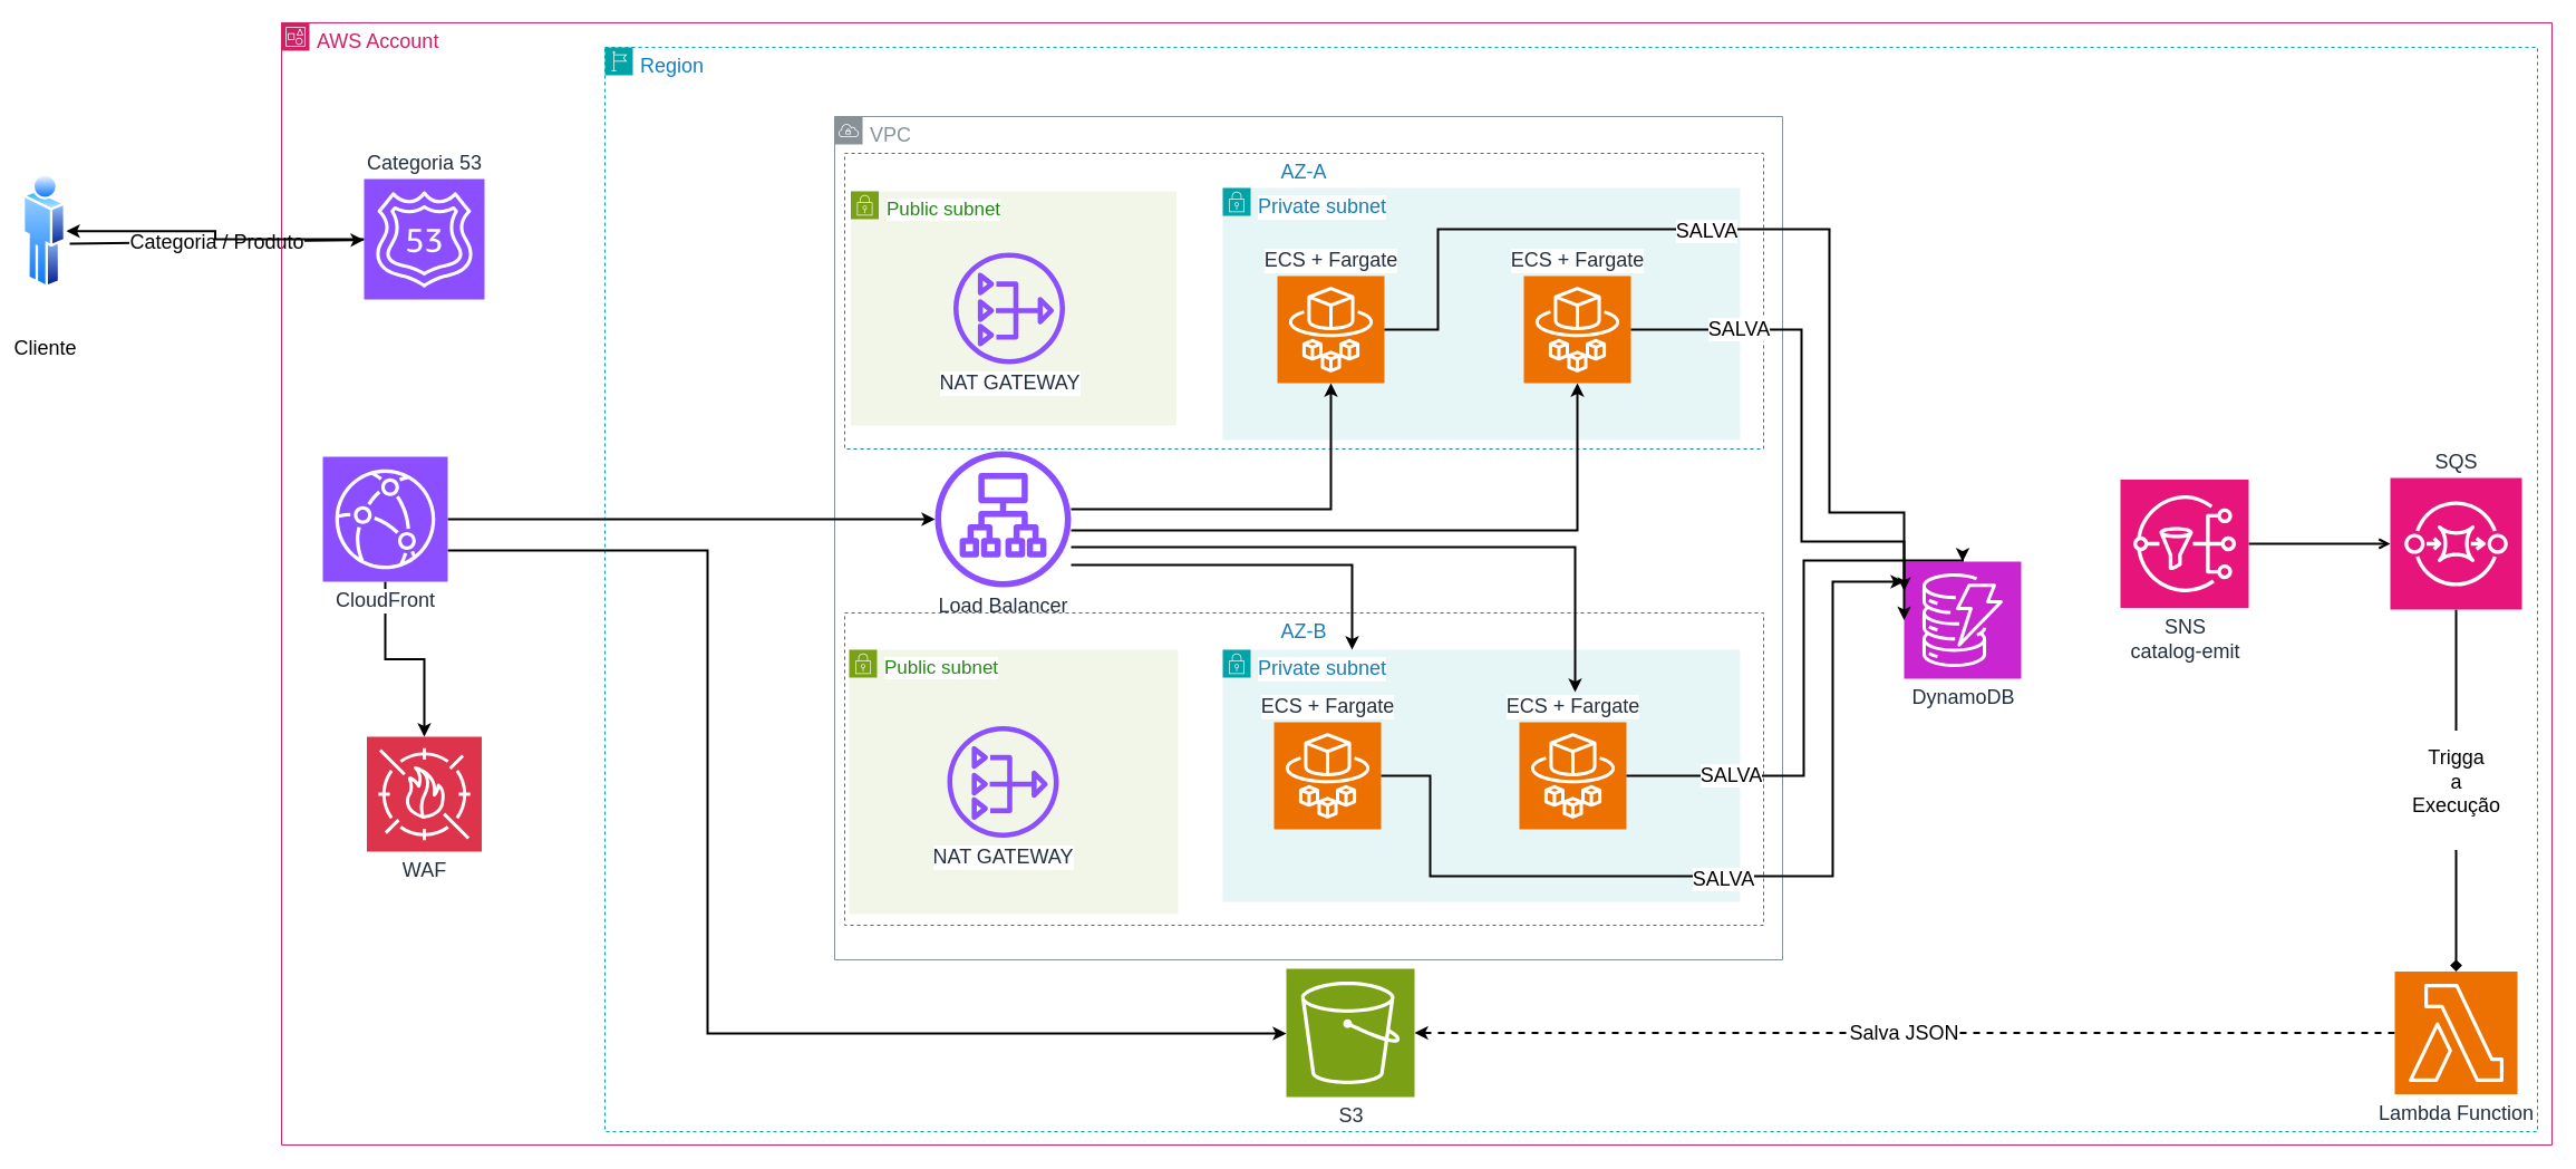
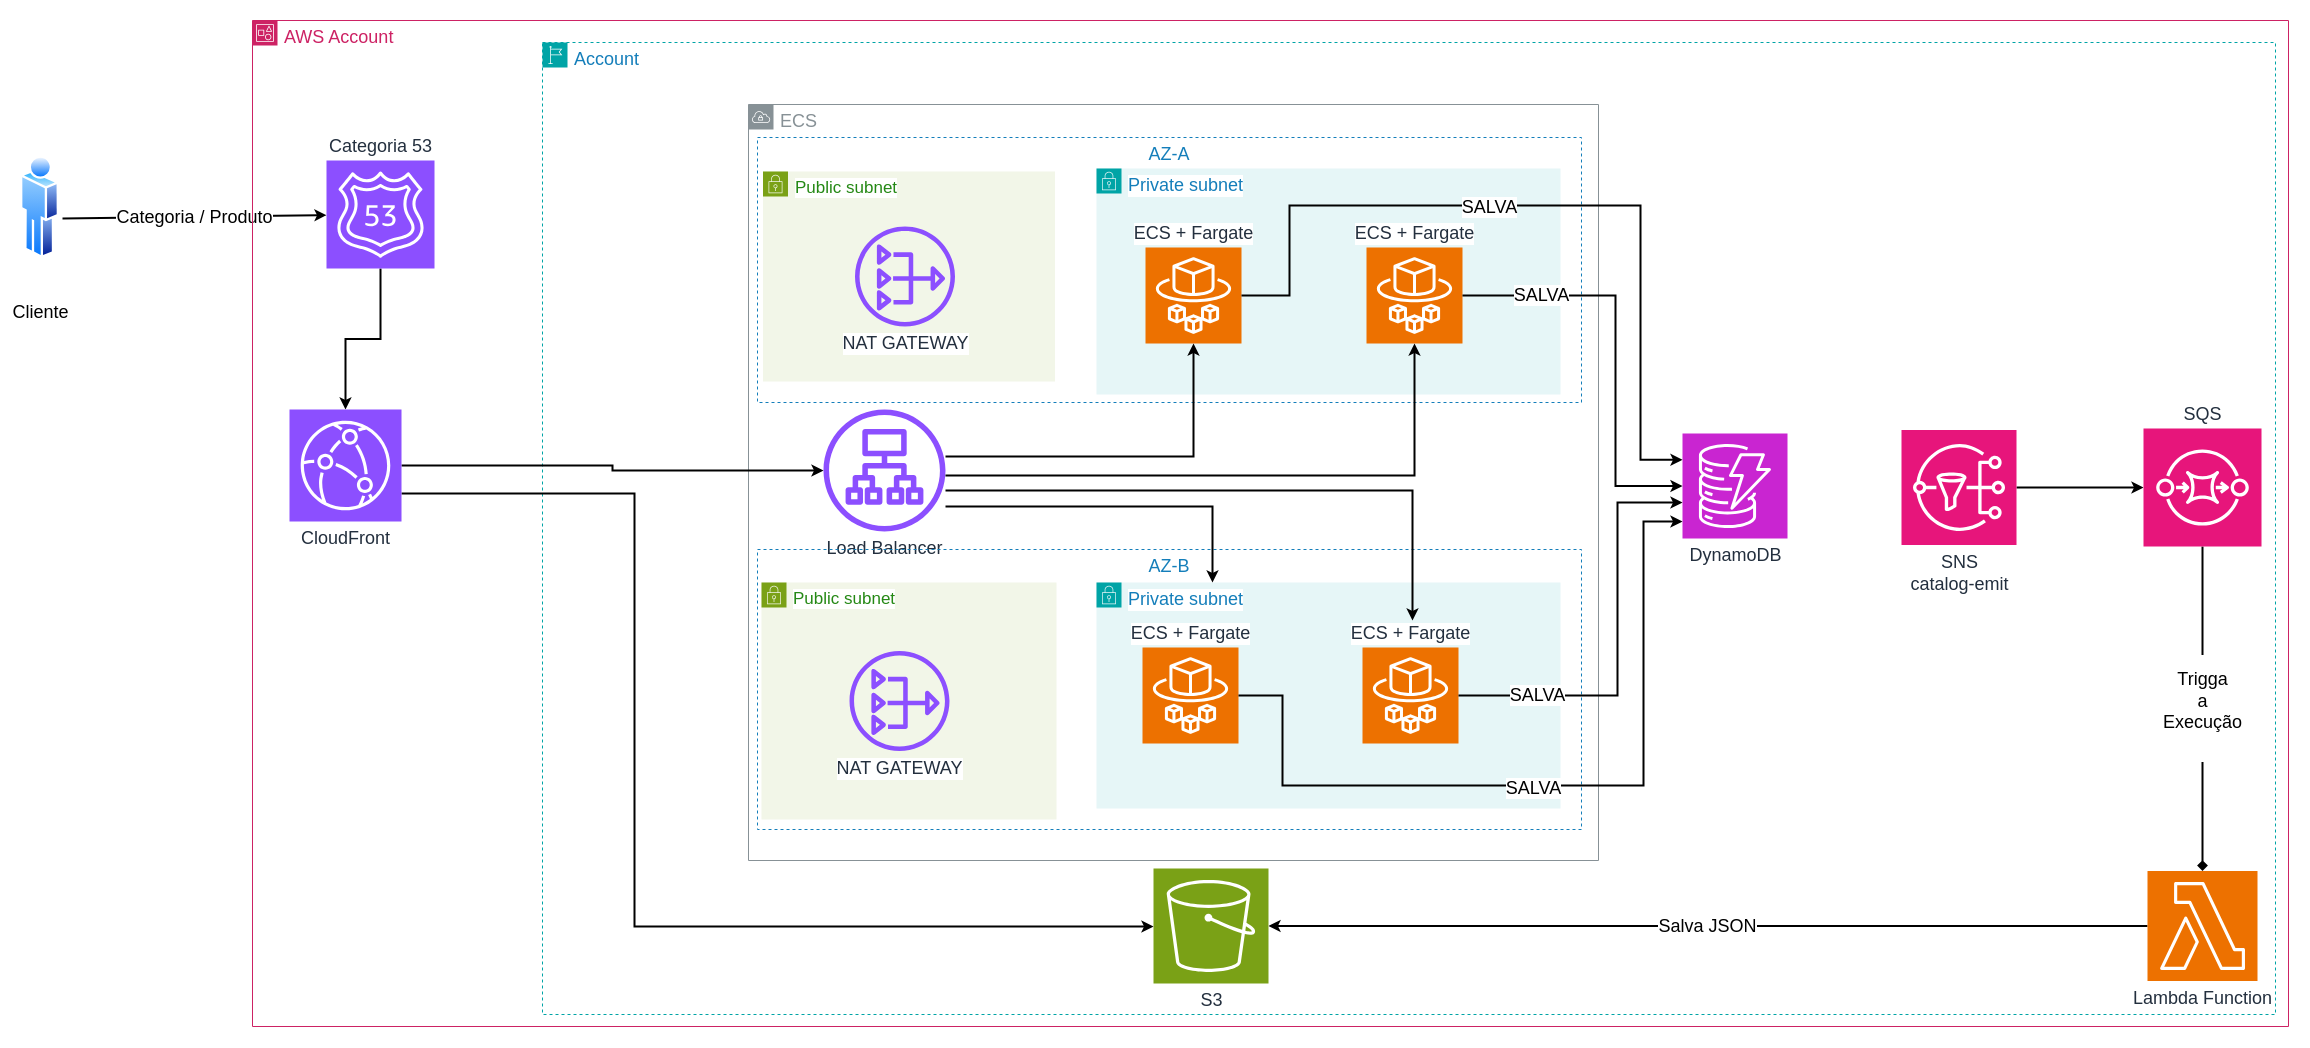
- <mxCell id="6" value="Region" style="points=[[0,0],[0.25,0],[0.5,0],[0.75,0],[1,0],[1,0.25],[1,0.5],[1,0.75],[1,1],[0.75,1],[0.5,1],[0.25,1],[0,1],[0,0.75],[0,0.5],[0,0.25]];outlineConnect=0;gradientColor=none;html=1;whiteSpace=wrap;fontSize=18;fontStyle=0;container=1;pointerEvents=0;collapsible=0;recursiveResize=0;shape=mxgraph.aws4.group;grIcon=mxgraph.aws4.group_region;strokeColor=#00A4A6;fillColor=none;verticalAlign=top;align=left;spacingLeft=30;fontColor=#147EBA;dashed=1;labelBackgroundColor=default;fontFamily=Helvetica;" vertex="1" parent="5"><mxGeometry x="290" y="22" width="1733" height="972" as="geometry" /></mxCell>
+ <mxCell id="6" value="Account" style="points=[[0,0],[0.25,0],[0.5,0],[0.75,0],[1,0],[1,0.25],[1,0.5],[1,0.75],[1,1],[0.75,1],[0.5,1],[0.25,1],[0,1],[0,0.75],[0,0.5],[0,0.25]];outlineConnect=0;gradientColor=none;html=1;whiteSpace=wrap;fontSize=18;fontStyle=0;container=1;pointerEvents=0;collapsible=0;recursiveResize=0;shape=mxgraph.aws4.group;grIcon=mxgraph.aws4.group_region;strokeColor=#00A4A6;fillColor=none;verticalAlign=top;align=left;spacingLeft=30;fontColor=#147EBA;dashed=1;labelBackgroundColor=default;fontFamily=Helvetica;" vertex="1" parent="5"><mxGeometry x="290" y="22" width="1733" height="972" as="geometry" /></mxCell>
- <mxCell id="7" value="&lt;font style=&quot;font-size: 18px;&quot;&gt;VPC&lt;/font&gt;" style="sketch=0;outlineConnect=0;gradientColor=none;html=1;whiteSpace=wrap;fontSize=12;fontStyle=0;shape=mxgraph.aws4.group;grIcon=mxgraph.aws4.group_vpc;strokeColor=#879196;fillColor=none;verticalAlign=top;align=left;spacingLeft=30;fontColor=#879196;dashed=0;labelBackgroundColor=default;fontFamily=Helvetica;" vertex="1" parent="6"><mxGeometry x="206" y="62" width="850" height="756" as="geometry" /></mxCell>
+ <mxCell id="7" value="&lt;font style=&quot;font-size: 18px;&quot;&gt;ECS&lt;/font&gt;" style="sketch=0;outlineConnect=0;gradientColor=none;html=1;whiteSpace=wrap;fontSize=12;fontStyle=0;shape=mxgraph.aws4.group;grIcon=mxgraph.aws4.group_vpc;strokeColor=#879196;fillColor=none;verticalAlign=top;align=left;spacingLeft=30;fontColor=#879196;dashed=0;labelBackgroundColor=default;fontFamily=Helvetica;" vertex="1" parent="6"><mxGeometry x="206" y="62" width="850" height="756" as="geometry" /></mxCell>
- <mxCell id="23" style="edgeStyle=orthogonalEdgeStyle;rounded=0;orthogonalLoop=1;jettySize=auto;html=1;fontFamily=Helvetica;fontSize=11;fontColor=default;strokeWidth=2;" edge="1" parent="5" source="24" target="2"><mxGeometry relative="1" as="geometry" /></mxCell>
+ <mxCell id="23" style="edgeStyle=orthogonalEdgeStyle;rounded=0;orthogonalLoop=1;jettySize=auto;html=1;fontFamily=Helvetica;fontSize=11;fontColor=default;strokeWidth=2;" edge="1" parent="5" source="24" target="28"><mxGeometry relative="1" as="geometry" /></mxCell>
- <mxCell id="12" value="Load Balancer" style="sketch=0;outlineConnect=0;fontColor=#232F3E;gradientColor=none;fillColor=#8C4FFF;strokeColor=none;dashed=0;verticalLabelPosition=bottom;verticalAlign=top;align=center;html=1;fontSize=18;fontStyle=0;aspect=fixed;pointerEvents=1;shape=mxgraph.aws4.application_load_balancer;labelBackgroundColor=default;fontFamily=Helvetica;" vertex="1" parent="6"><mxGeometry x="296" y="362" width="122" height="122" as="geometry" /></mxCell>
+ <mxCell id="12" value="Load Balancer" style="sketch=0;outlineConnect=0;fontColor=#232F3E;gradientColor=none;fillColor=#8C4FFF;strokeColor=none;dashed=0;verticalLabelPosition=bottom;verticalAlign=top;align=center;html=1;fontSize=18;fontStyle=0;aspect=fixed;pointerEvents=1;shape=mxgraph.aws4.application_load_balancer;labelBackgroundColor=default;fontFamily=Helvetica;" vertex="1" parent="6"><mxGeometry x="281" y="367" width="122" height="122" as="geometry" /></mxCell>
- <mxCell id="15" style="edgeStyle=orthogonalEdgeStyle;rounded=0;orthogonalLoop=1;jettySize=auto;html=1;fontFamily=Helvetica;fontSize=11;fontColor=default;strokeWidth=2;endArrow=open;" edge="1" parent="6" source="17" target="19"><mxGeometry relative="1" as="geometry" /></mxCell>
+ <mxCell id="15" style="edgeStyle=orthogonalEdgeStyle;rounded=0;orthogonalLoop=1;jettySize=auto;html=1;fontFamily=Helvetica;fontSize=11;fontColor=default;strokeWidth=2;" edge="1" parent="6" source="17" target="19"><mxGeometry relative="1" as="geometry" /></mxCell>
- <mxCell id="36" value="DynamoDB" style="sketch=0;points=[[0,0,0],[0.25,0,0],[0.5,0,0],[0.75,0,0],[1,0,0],[0,1,0],[0.25,1,0],[0.5,1,0],[0.75,1,0],[1,1,0],[0,0.25,0],[0,0.5,0],[0,0.75,0],[1,0.25,0],[1,0.5,0],[1,0.75,0]];outlineConnect=0;fontColor=#232F3E;fillColor=#C925D1;strokeColor=#ffffff;dashed=0;verticalLabelPosition=bottom;verticalAlign=top;align=center;html=1;fontSize=18;fontStyle=0;aspect=fixed;shape=mxgraph.aws4.resourceIcon;resIcon=mxgraph.aws4.dynamodb;labelBackgroundColor=default;fontFamily=Helvetica;" vertex="1" parent="5"><mxGeometry x="1455" y="483" width="105" height="105" as="geometry" /></mxCell>
+ <mxCell id="36" value="DynamoDB" style="sketch=0;points=[[0,0,0],[0.25,0,0],[0.5,0,0],[0.75,0,0],[1,0,0],[0,1,0],[0.25,1,0],[0.5,1,0],[0.75,1,0],[1,1,0],[0,0.25,0],[0,0.5,0],[0,0.75,0],[1,0.25,0],[1,0.5,0],[1,0.75,0]];outlineConnect=0;fontColor=#232F3E;fillColor=#C925D1;strokeColor=#ffffff;dashed=0;verticalLabelPosition=bottom;verticalAlign=top;align=center;html=1;fontSize=18;fontStyle=0;aspect=fixed;shape=mxgraph.aws4.resourceIcon;resIcon=mxgraph.aws4.dynamodb;labelBackgroundColor=default;fontFamily=Helvetica;" vertex="1" parent="5"><mxGeometry x="1430" y="413" width="105" height="105" as="geometry" /></mxCell>
- <mxCell id="25" style="edgeStyle=orthogonalEdgeStyle;rounded=0;orthogonalLoop=1;jettySize=auto;html=1;fontFamily=Helvetica;fontSize=11;fontColor=default;strokeWidth=2;" edge="1" parent="5" source="28" target="29"><mxGeometry relative="1" as="geometry" /></mxCell>
- <mxCell id="29" value="WAF&lt;br style=&quot;font-size: 18px;&quot;&gt;" style="sketch=0;points=[[0,0,0],[0.25,0,0],[0.5,0,0],[0.75,0,0],[1,0,0],[0,1,0],[0.25,1,0],[0.5,1,0],[0.75,1,0],[1,1,0],[0,0.25,0],[0,0.5,0],[0,0.75,0],[1,0.25,0],[1,0.5,0],[1,0.75,0]];outlineConnect=0;fontColor=#232F3E;fillColor=#DD344C;strokeColor=#ffffff;dashed=0;verticalLabelPosition=bottom;verticalAlign=top;align=center;html=1;fontSize=18;fontStyle=0;aspect=fixed;shape=mxgraph.aws4.resourceIcon;resIcon=mxgraph.aws4.waf;labelBackgroundColor=default;fontFamily=Helvetica;" vertex="1" parent="5"><mxGeometry x="76.5" y="640" width="103" height="103" as="geometry" /></mxCell>
- <mxCell id="20" value="Salva JSON" style="edgeStyle=orthogonalEdgeStyle;rounded=0;orthogonalLoop=1;jettySize=auto;html=1;fontFamily=Helvetica;fontSize=18;fontColor=default;strokeWidth=2;dashed=1;" edge="1" parent="6" source="21" target="22"><mxGeometry relative="1" as="geometry" /></mxCell>
+ <mxCell id="20" value="Salva JSON" style="edgeStyle=orthogonalEdgeStyle;rounded=0;orthogonalLoop=1;jettySize=auto;html=1;fontFamily=Helvetica;fontSize=18;fontColor=default;strokeWidth=2;" edge="1" parent="6" source="21" target="22"><mxGeometry relative="1" as="geometry" /></mxCell>
